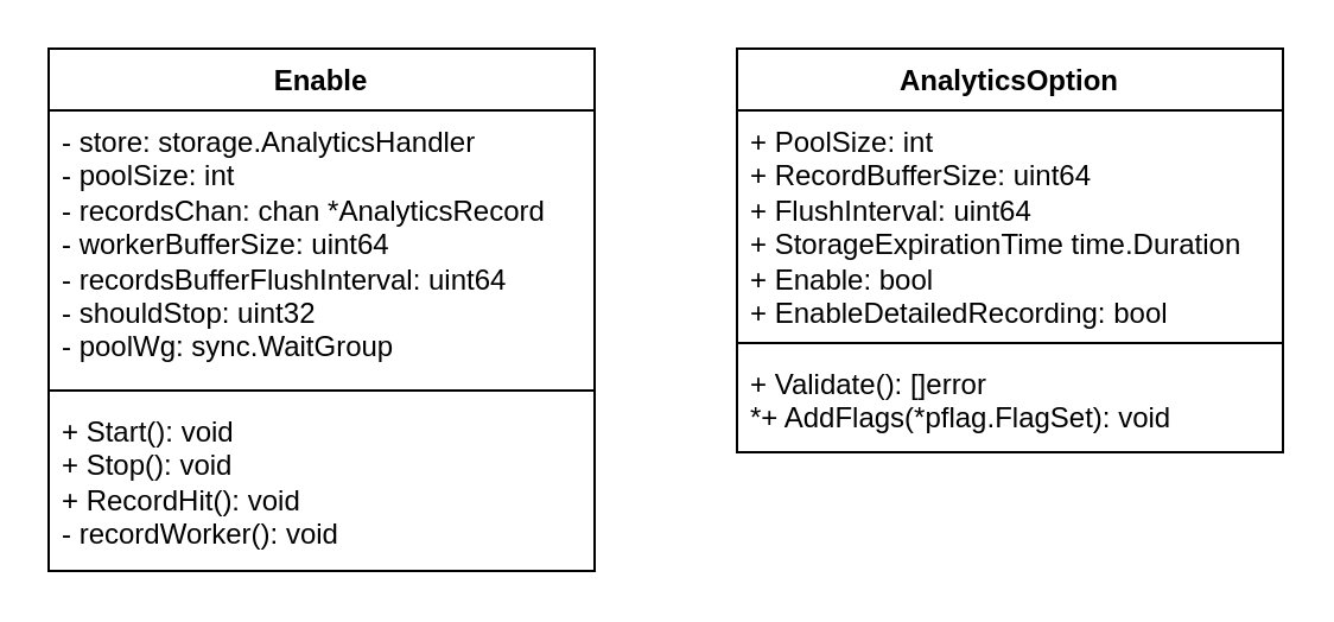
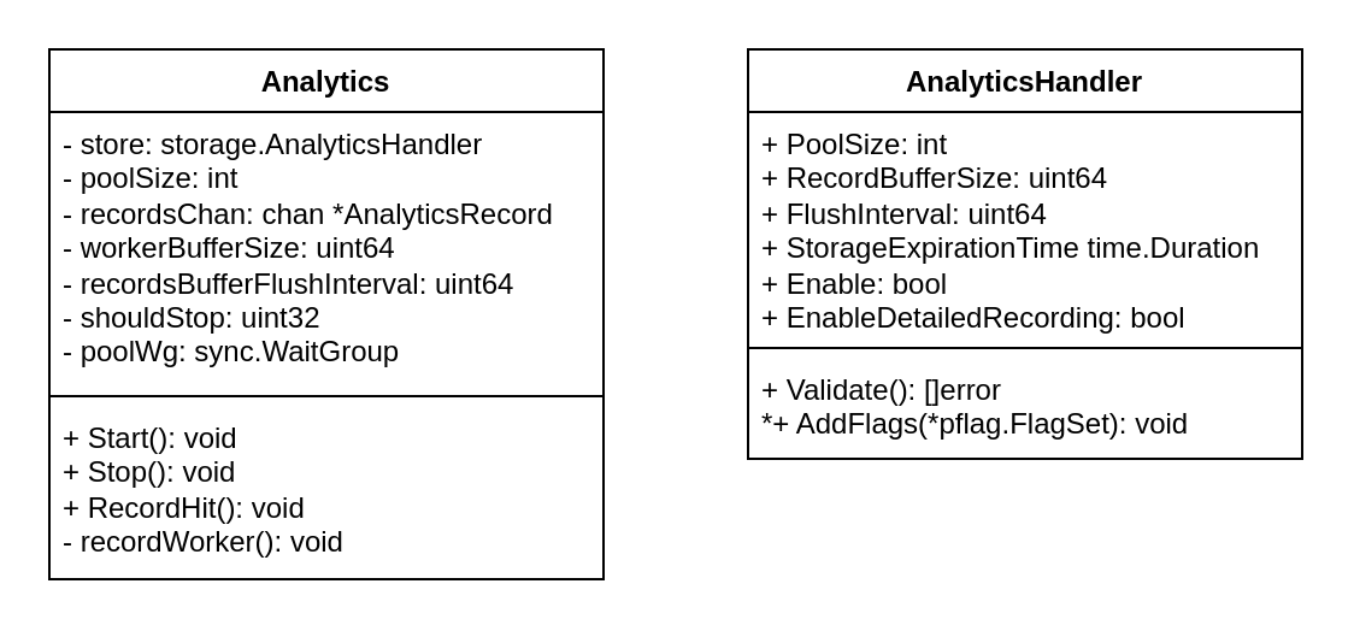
- <mxCell id="6" value="Enable" style="swimlane;fontStyle=1;align=center;verticalAlign=top;childLayout=stackLayout;horizontal=1;startSize=26;horizontalStack=0;resizeParent=1;resizeParentMax=0;resizeLast=0;collapsible=1;marginBottom=0;whiteSpace=wrap;html=1;" vertex="1" parent="1"><mxGeometry x="20" y="20" width="230" height="220" as="geometry" /></mxCell>
+ <mxCell id="6" value="Analytics" style="swimlane;fontStyle=1;align=center;verticalAlign=top;childLayout=stackLayout;horizontal=1;startSize=26;horizontalStack=0;resizeParent=1;resizeParentMax=0;resizeLast=0;collapsible=1;marginBottom=0;whiteSpace=wrap;html=1;" vertex="1" parent="1"><mxGeometry x="20" y="20" width="230" height="220" as="geometry" /></mxCell>
- <mxCell id="2" value="AnalyticsOption" style="swimlane;fontStyle=1;align=center;verticalAlign=top;childLayout=stackLayout;horizontal=1;startSize=26;horizontalStack=0;resizeParent=1;resizeParentMax=0;resizeLast=0;collapsible=1;marginBottom=0;whiteSpace=wrap;html=1;" vertex="1" parent="1"><mxGeometry x="310" y="20" width="230" height="170" as="geometry" /></mxCell>
+ <mxCell id="2" value="AnalyticsHandler" style="swimlane;fontStyle=1;align=center;verticalAlign=top;childLayout=stackLayout;horizontal=1;startSize=26;horizontalStack=0;resizeParent=1;resizeParentMax=0;resizeLast=0;collapsible=1;marginBottom=0;whiteSpace=wrap;html=1;" vertex="1" parent="1"><mxGeometry x="310" y="20" width="230" height="170" as="geometry" /></mxCell>
